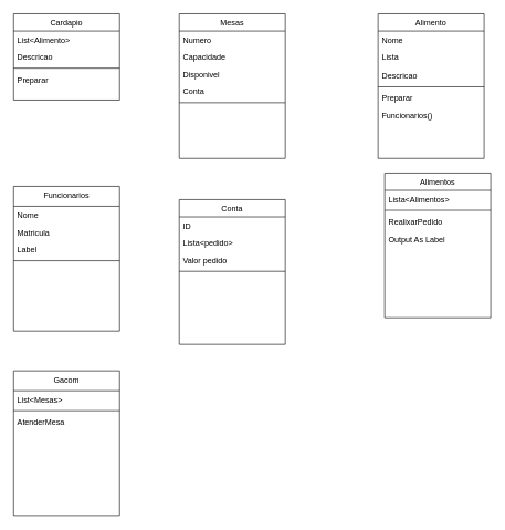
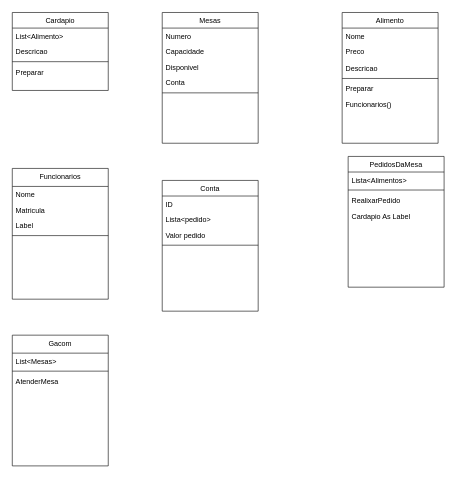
- <mxCell id="4" value="Lista" style="text;align=left;verticalAlign=top;spacingLeft=4;spacingRight=4;overflow=hidden;rotatable=0;points=[[0,0.5],[1,0.5]];portConstraint=eastwest;rounded=0;shadow=0;html=0;" parent="2" vertex="1"><mxGeometry y="52" width="160" height="28" as="geometry" /></mxCell>
+ <mxCell id="4" value="Preco" style="text;align=left;verticalAlign=top;spacingLeft=4;spacingRight=4;overflow=hidden;rotatable=0;points=[[0,0.5],[1,0.5]];portConstraint=eastwest;rounded=0;shadow=0;html=0;" parent="2" vertex="1"><mxGeometry y="52" width="160" height="28" as="geometry" /></mxCell>
- <mxCell id="25" value="Alimentos" style="swimlane;fontStyle=0;align=center;verticalAlign=top;childLayout=stackLayout;horizontal=1;startSize=26;horizontalStack=0;resizeParent=1;resizeLast=0;collapsible=1;marginBottom=0;rounded=0;shadow=0;strokeWidth=1;" vertex="1" parent="1"><mxGeometry x="580" y="260" width="160" height="218" as="geometry"><mxRectangle x="550" y="140" width="160" height="26" as="alternateBounds" /></mxGeometry></mxCell>
+ <mxCell id="25" value="PedidosDaMesa" style="swimlane;fontStyle=0;align=center;verticalAlign=top;childLayout=stackLayout;horizontal=1;startSize=26;horizontalStack=0;resizeParent=1;resizeLast=0;collapsible=1;marginBottom=0;rounded=0;shadow=0;strokeWidth=1;" vertex="1" parent="1"><mxGeometry x="580" y="260" width="160" height="218" as="geometry"><mxRectangle x="550" y="140" width="160" height="26" as="alternateBounds" /></mxGeometry></mxCell>
- <mxCell id="29" value="Output As Label" style="text;align=left;verticalAlign=top;spacingLeft=4;spacingRight=4;overflow=hidden;rotatable=0;points=[[0,0.5],[1,0.5]];portConstraint=eastwest;" vertex="1" parent="25"><mxGeometry y="86" width="160" height="26" as="geometry" /></mxCell>
+ <mxCell id="29" value="Cardapio As Label" style="text;align=left;verticalAlign=top;spacingLeft=4;spacingRight=4;overflow=hidden;rotatable=0;points=[[0,0.5],[1,0.5]];portConstraint=eastwest;" vertex="1" parent="25"><mxGeometry y="86" width="160" height="26" as="geometry" /></mxCell>
